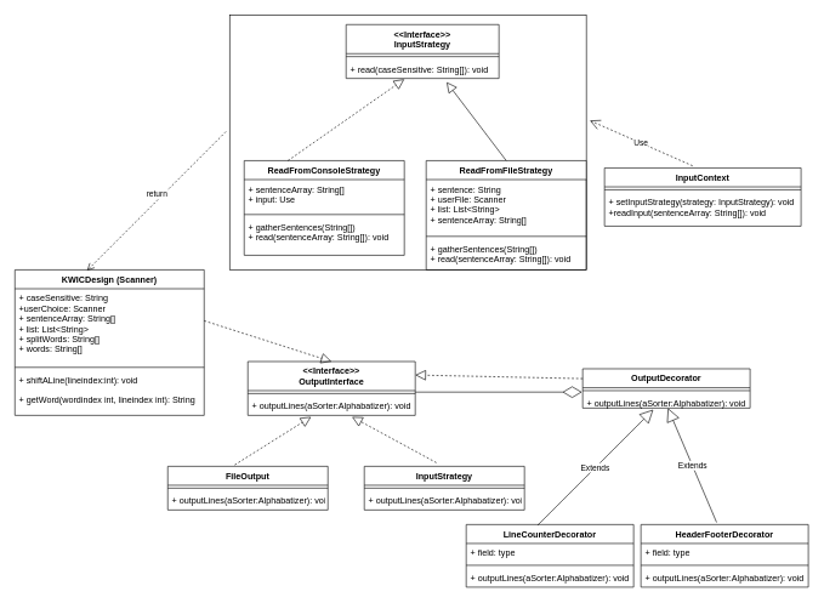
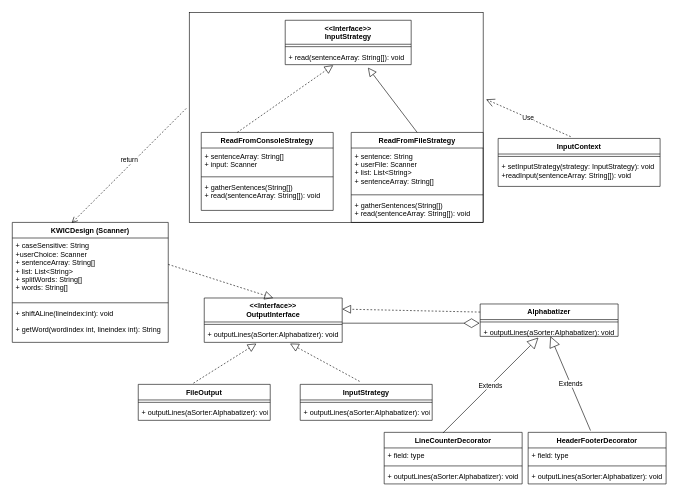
- <mxCell id="9" value="+ read(caseSensitive: String[]): void" style="text;strokeColor=none;fillColor=none;align=left;verticalAlign=top;spacingLeft=4;spacingRight=4;overflow=hidden;rotatable=0;points=[[0,0.5],[1,0.5]];portConstraint=eastwest;" vertex="1" parent="7"><mxGeometry y="48" width="210" height="26" as="geometry" /></mxCell>
+ <mxCell id="9" value="+ read(sentenceArray: String[]): void" style="text;strokeColor=none;fillColor=none;align=left;verticalAlign=top;spacingLeft=4;spacingRight=4;overflow=hidden;rotatable=0;points=[[0,0.5],[1,0.5]];portConstraint=eastwest;" vertex="1" parent="7"><mxGeometry y="48" width="210" height="26" as="geometry" /></mxCell>
- <mxCell id="15" value="+ sentenceArray: String[]&#10;+ input: Use" style="text;strokeColor=none;fillColor=none;align=left;verticalAlign=top;spacingLeft=4;spacingRight=4;overflow=hidden;rotatable=0;points=[[0,0.5],[1,0.5]];portConstraint=eastwest;" vertex="1" parent="14"><mxGeometry y="26" width="220" height="44" as="geometry" /></mxCell>
+ <mxCell id="15" value="+ sentenceArray: String[]&#10;+ input: Scanner" style="text;strokeColor=none;fillColor=none;align=left;verticalAlign=top;spacingLeft=4;spacingRight=4;overflow=hidden;rotatable=0;points=[[0,0.5],[1,0.5]];portConstraint=eastwest;" vertex="1" parent="14"><mxGeometry y="26" width="220" height="44" as="geometry" /></mxCell>
- <mxCell id="25" value="OutputDecorator" style="swimlane;fontStyle=1;align=center;verticalAlign=top;childLayout=stackLayout;horizontal=1;startSize=26;horizontalStack=0;resizeParent=1;resizeParentMax=0;resizeLast=0;collapsible=1;marginBottom=0;" vertex="1" parent="1"><mxGeometry x="800" y="506" width="230" height="54" as="geometry" /></mxCell>
+ <mxCell id="25" value="Alphabatizer" style="swimlane;fontStyle=1;align=center;verticalAlign=top;childLayout=stackLayout;horizontal=1;startSize=26;horizontalStack=0;resizeParent=1;resizeParentMax=0;resizeLast=0;collapsible=1;marginBottom=0;" vertex="1" parent="1"><mxGeometry x="800" y="506" width="230" height="54" as="geometry" /></mxCell>
